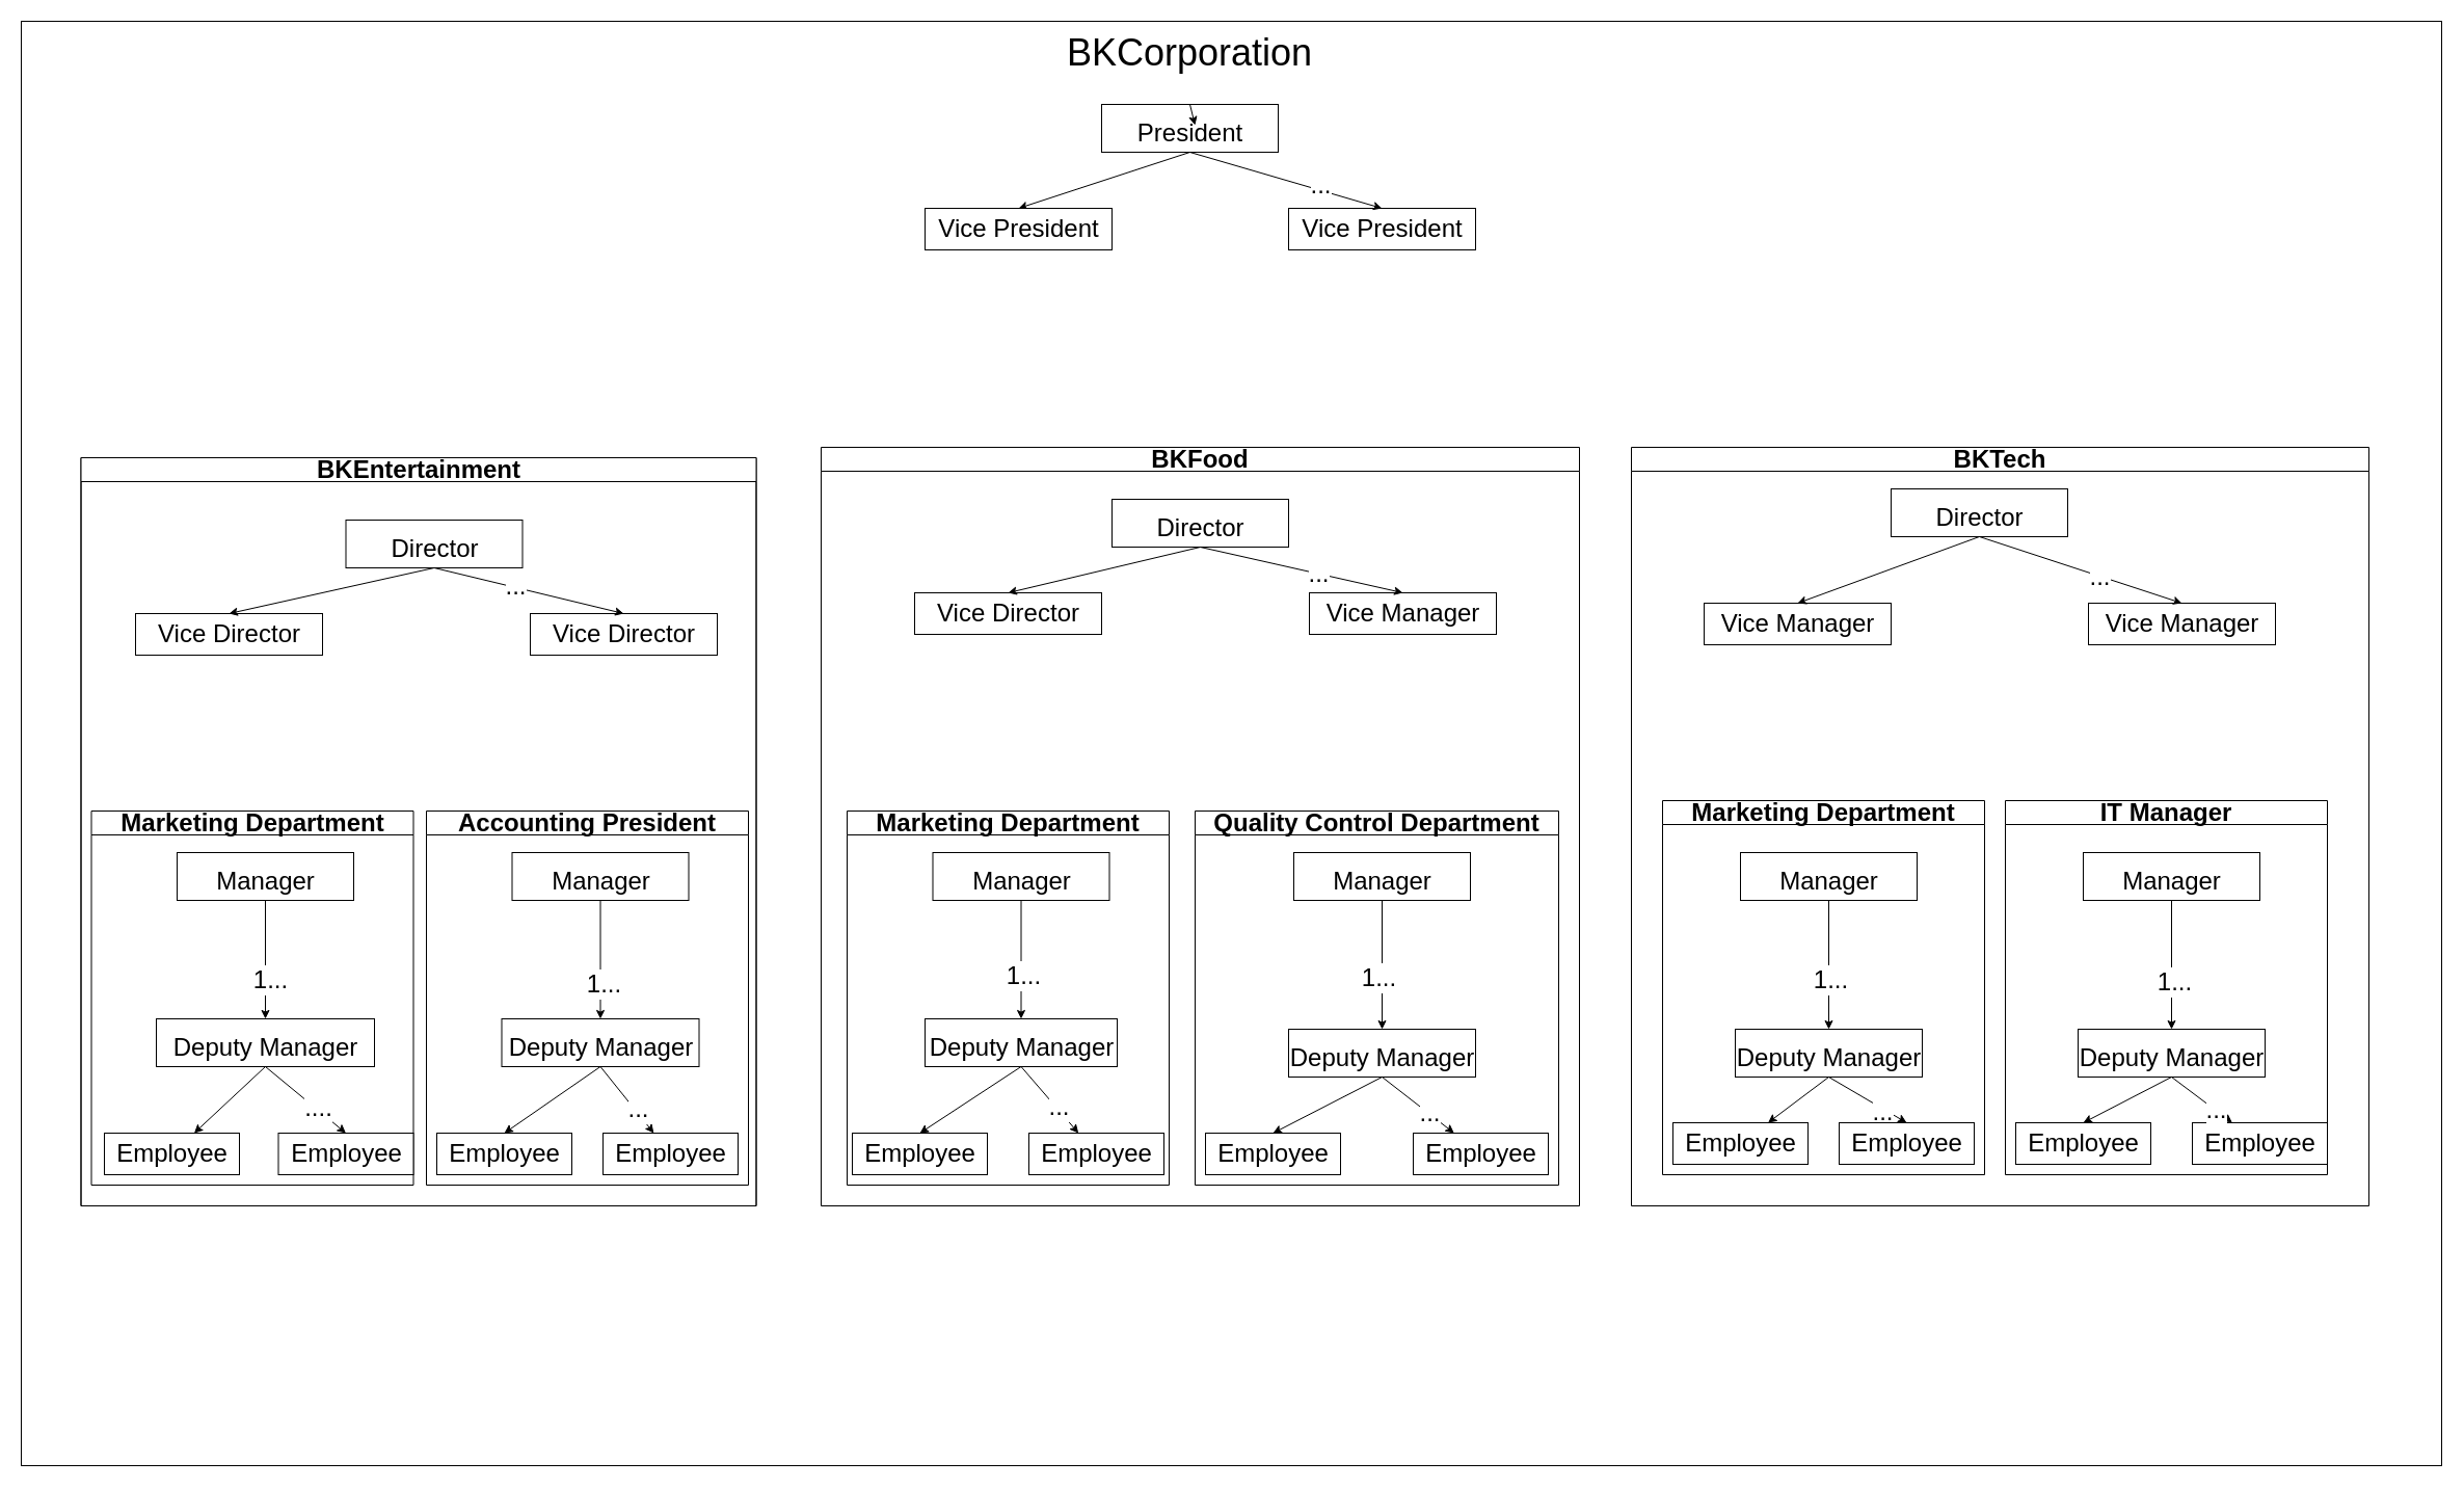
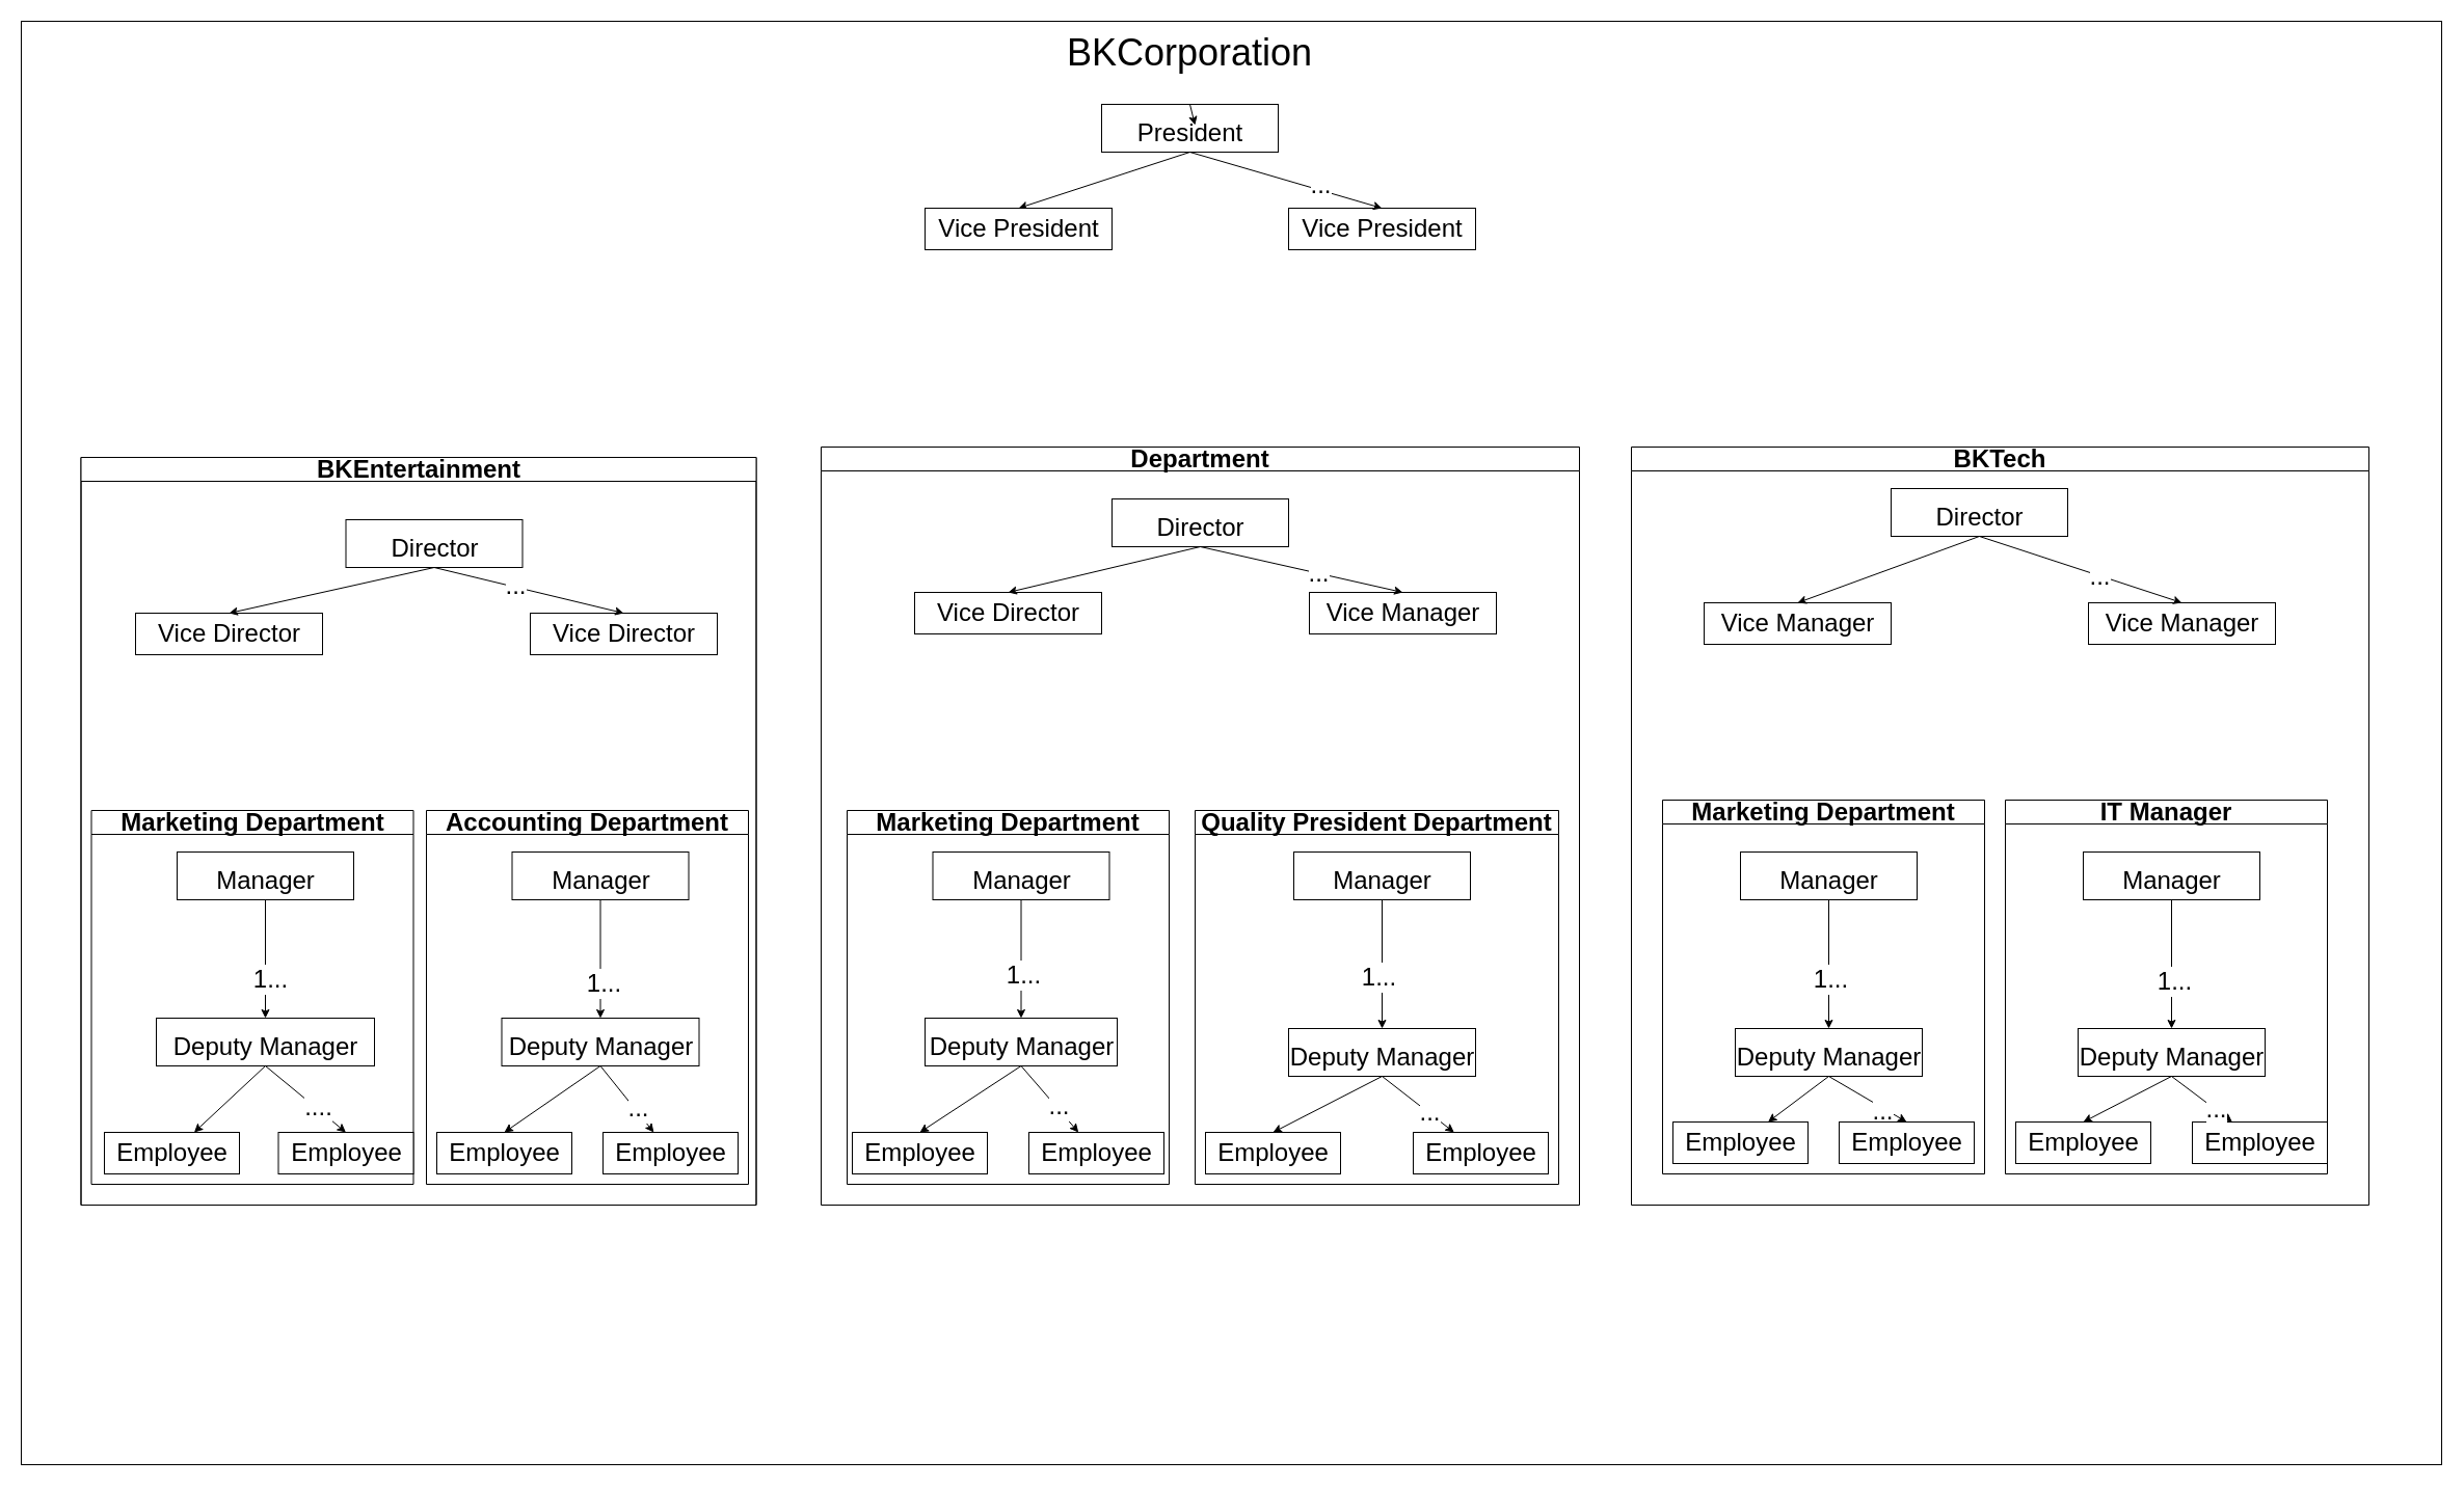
- <mxCell id="44" value="BKFood" style="swimlane;whiteSpace=wrap;html=1;fontSize=24;movable=0;resizable=0;rotatable=0;deletable=0;editable=0;connectable=0;" parent="1" vertex="1"><mxGeometry x="790" y="430" width="730" height="730" as="geometry" /></mxCell>
+ <mxCell id="44" value="Department" style="swimlane;whiteSpace=wrap;html=1;fontSize=24;movable=0;resizable=0;rotatable=0;deletable=0;editable=0;connectable=0;" parent="1" vertex="1"><mxGeometry x="790" y="430" width="730" height="730" as="geometry" /></mxCell>
- <mxCell id="27" value="Accounting President" style="swimlane;whiteSpace=wrap;html=1;fontSize=24;movable=0;resizable=0;rotatable=0;deletable=0;editable=0;connectable=0;" parent="12" vertex="1"><mxGeometry x="332.5" y="340" width="310" height="360" as="geometry" /></mxCell>
+ <mxCell id="27" value="Accounting Department" style="swimlane;whiteSpace=wrap;html=1;fontSize=24;movable=0;resizable=0;rotatable=0;deletable=0;editable=0;connectable=0;" parent="12" vertex="1"><mxGeometry x="332.5" y="340" width="310" height="360" as="geometry" /></mxCell>
- <mxCell id="61" value="Quality Control Department" style="swimlane;whiteSpace=wrap;html=1;fontSize=24;movable=0;resizable=0;rotatable=0;deletable=0;editable=0;connectable=0;" parent="44" vertex="1"><mxGeometry x="360" y="350" width="350" height="360" as="geometry" /></mxCell>
+ <mxCell id="61" value="Quality President Department" style="swimlane;whiteSpace=wrap;html=1;fontSize=24;movable=0;resizable=0;rotatable=0;deletable=0;editable=0;connectable=0;" parent="44" vertex="1"><mxGeometry x="360" y="350" width="350" height="360" as="geometry" /></mxCell>
